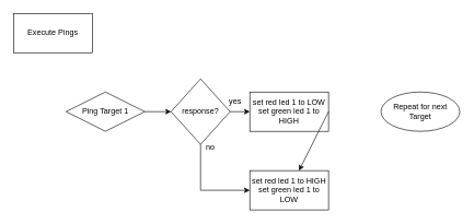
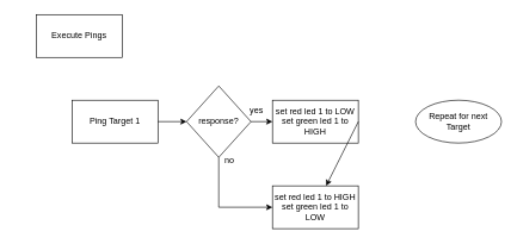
- <mxCell id="2" value="Execute Pings" style="rounded=0;whiteSpace=wrap;html=1;" parent="1" vertex="1"><mxGeometry x="20" y="20" width="120" height="60" as="geometry" /></mxCell>
+ <mxCell id="2" value="Execute Pings" style="rounded=0;whiteSpace=wrap;html=1;" parent="1" vertex="1"><mxGeometry x="50" y="20" width="120" height="60" as="geometry" /></mxCell>
- <mxCell id="3" value="Ping Target 1" style="rhombus;whiteSpace=wrap;html=1;" parent="1" vertex="1"><mxGeometry x="100" y="140" width="120" height="60" as="geometry" /></mxCell>
+ <mxCell id="3" value="Ping Target 1" style="rounded=0;whiteSpace=wrap;html=1;" parent="1" vertex="1"><mxGeometry x="100" y="140" width="120" height="60" as="geometry" /></mxCell>
